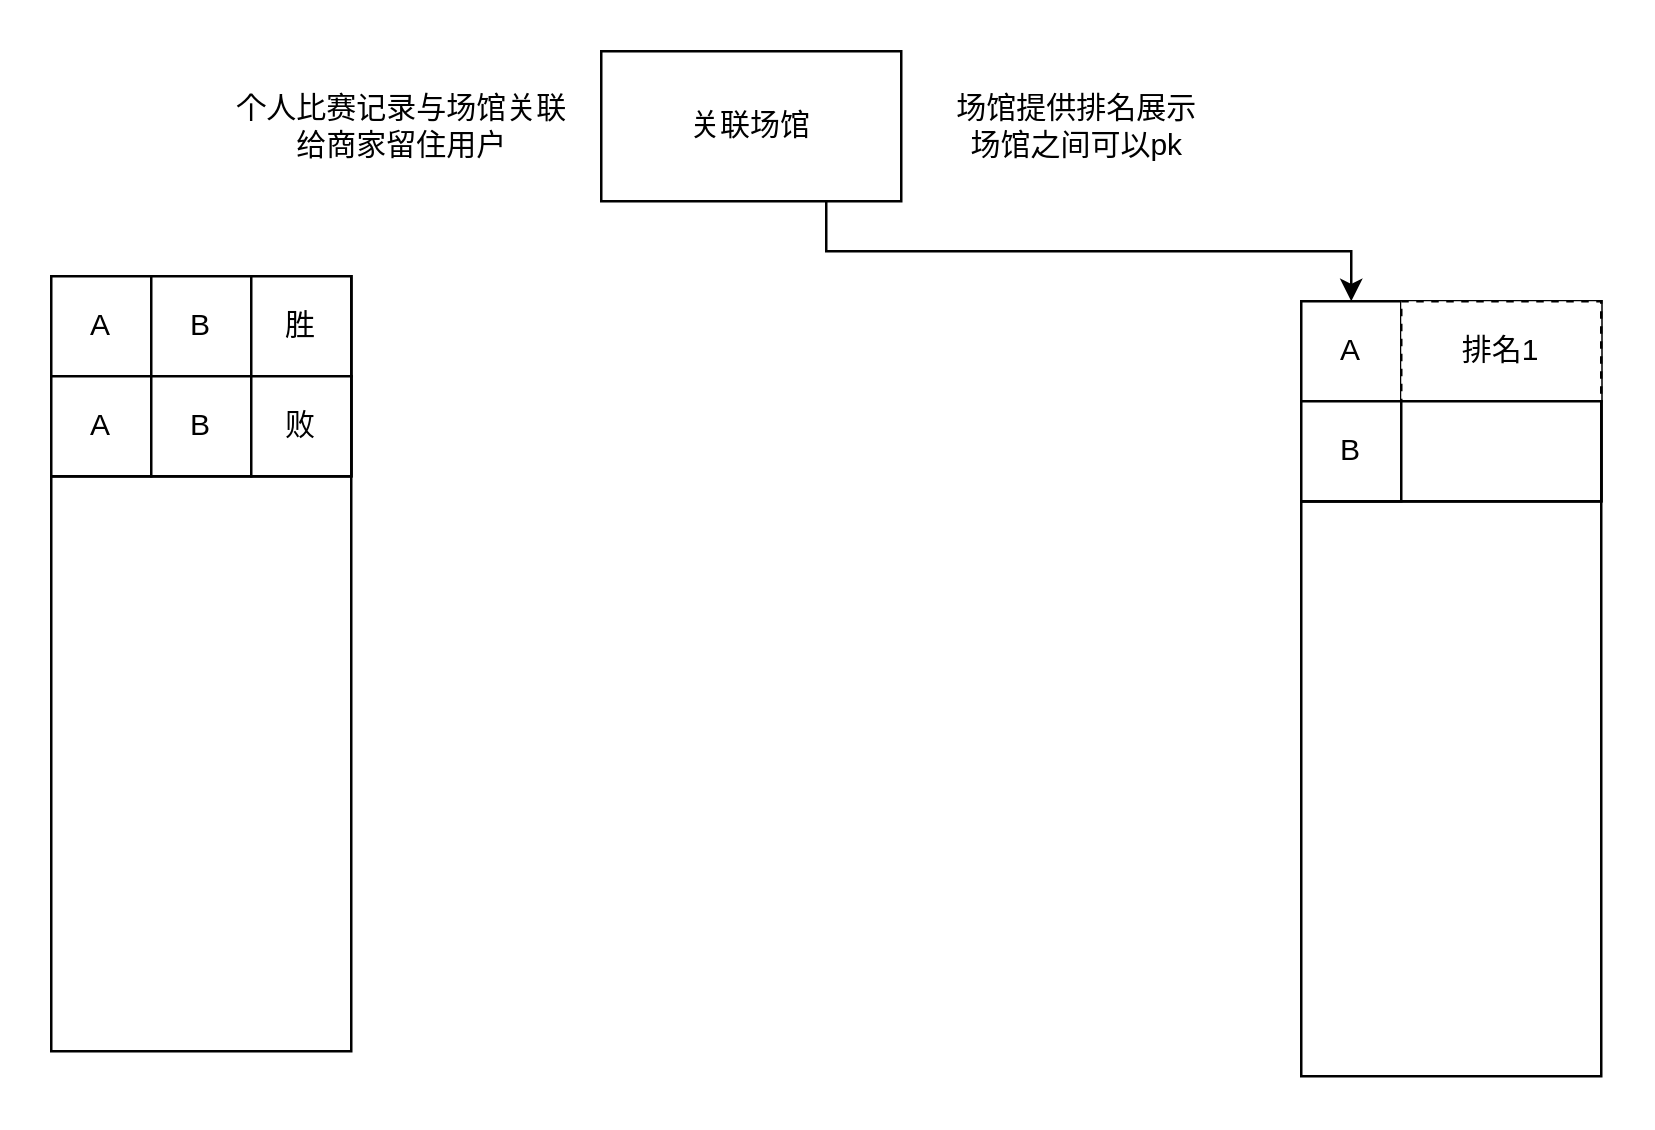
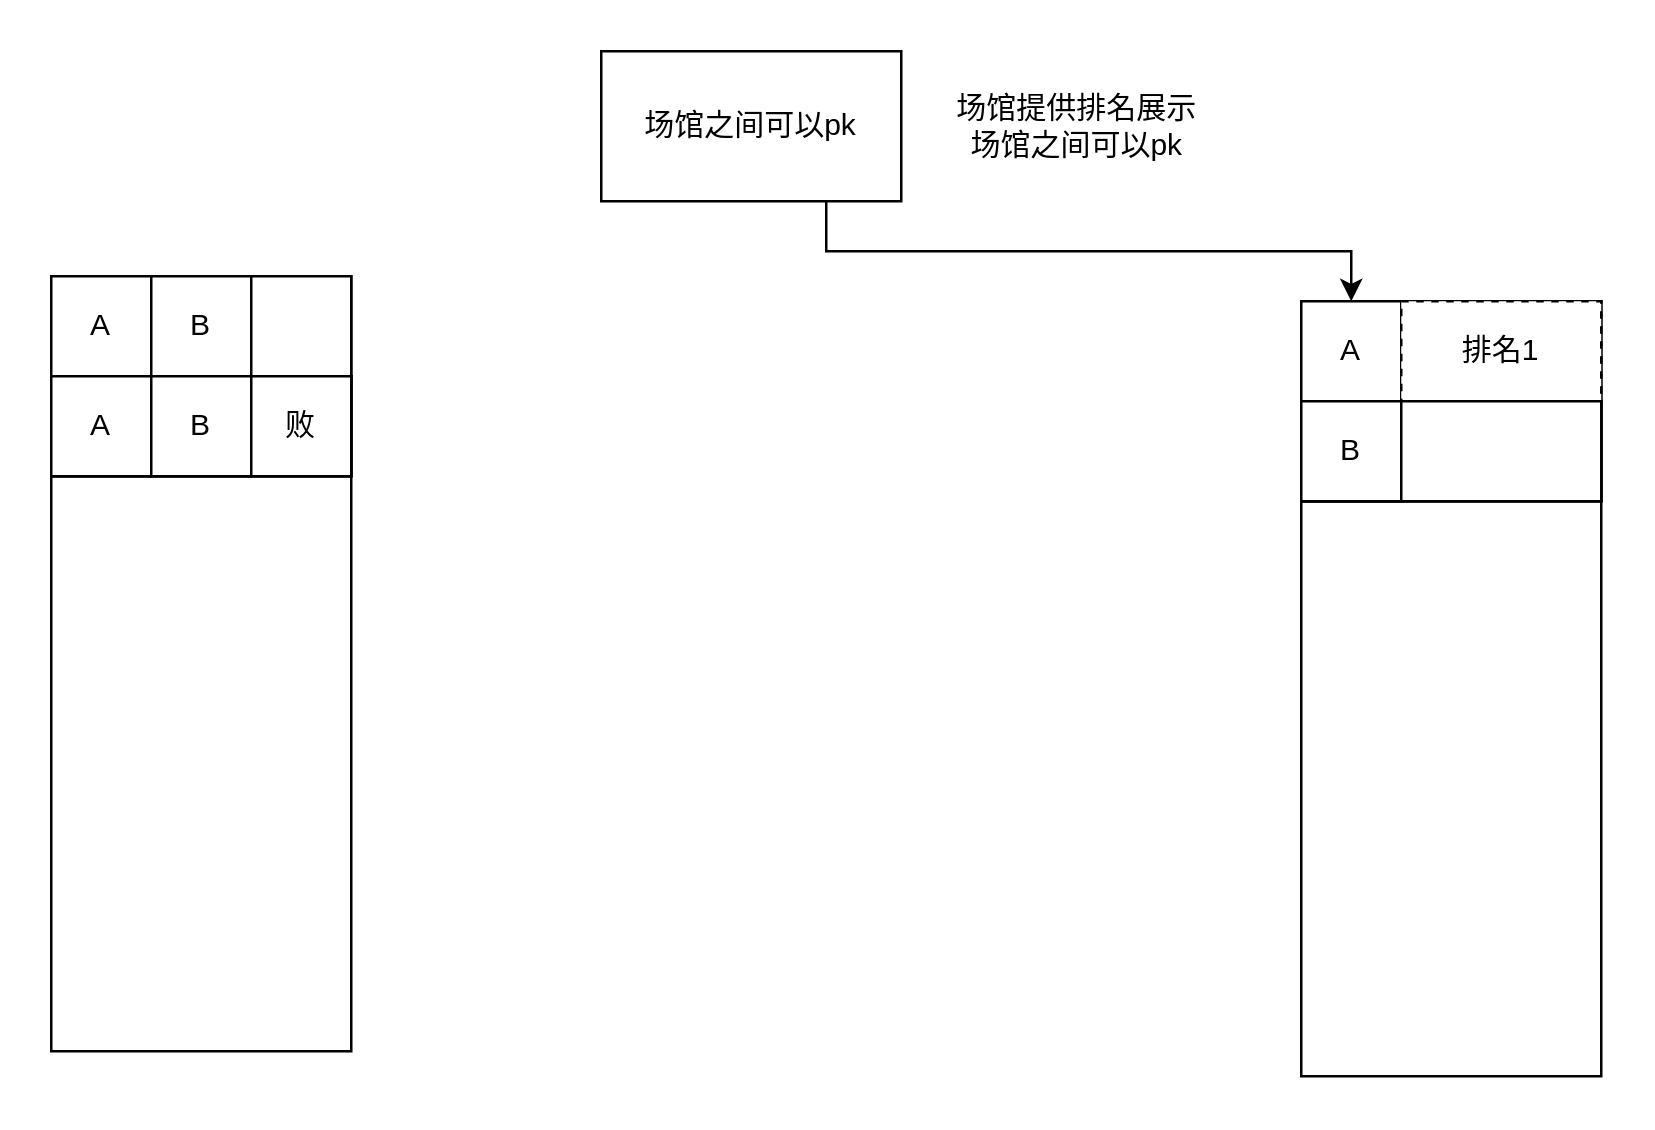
- <mxCell id="14" value="个人比赛记录与场馆关联&lt;div&gt;给商家留住用户&lt;/div&gt;" style="text;html=1;align=center;verticalAlign=middle;resizable=0;points=[];autosize=1;strokeColor=none;fillColor=none;" vertex="1" parent="1"><mxGeometry x="80" y="30" width="160" height="40" as="geometry" /></mxCell>
- <mxCell id="13" value="关联场馆" style="rounded=0;whiteSpace=wrap;html=1;" vertex="1" parent="1"><mxGeometry x="240" y="20" width="120" height="60" as="geometry" /></mxCell>
+ <mxCell id="13" value="场馆之间可以pk" style="rounded=0;whiteSpace=wrap;html=1;" vertex="1" parent="1"><mxGeometry x="240" y="20" width="120" height="60" as="geometry" /></mxCell>
- <mxCell id="7" value="胜" style="rounded=0;whiteSpace=wrap;html=1;" vertex="1" parent="1"><mxGeometry x="100" y="110" width="40" height="40" as="geometry" /></mxCell>
